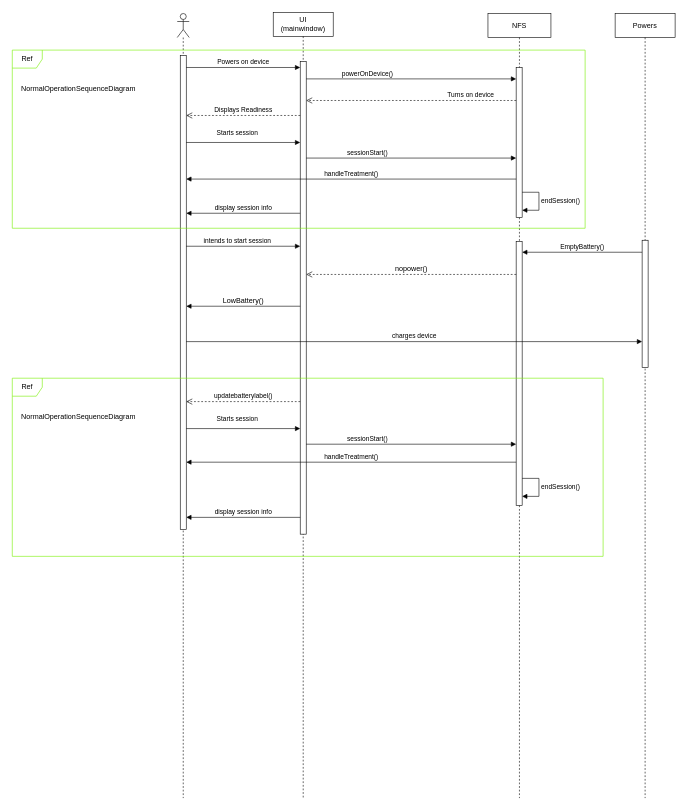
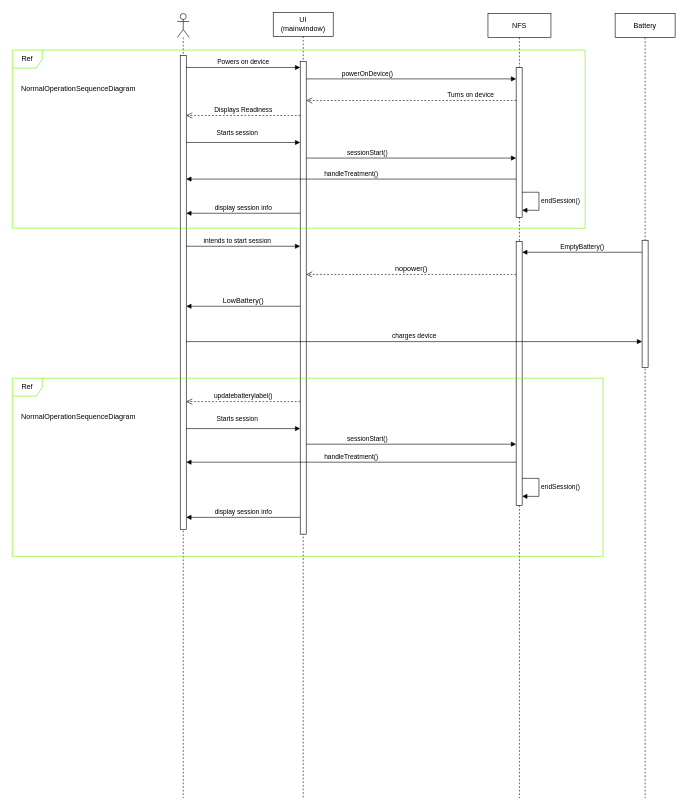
- <mxCell id="31" value="Powers" style="shape=umlLifeline;perimeter=lifelinePerimeter;whiteSpace=wrap;html=1;container=1;dropTarget=0;collapsible=0;recursiveResize=0;outlineConnect=0;portConstraint=eastwest;newEdgeStyle={&quot;curved&quot;:0,&quot;rounded&quot;:0};" parent="1" vertex="1"><mxGeometry x="1025" y="22" width="100" height="1308" as="geometry" /></mxCell>
+ <mxCell id="31" value="Battery" style="shape=umlLifeline;perimeter=lifelinePerimeter;whiteSpace=wrap;html=1;container=1;dropTarget=0;collapsible=0;recursiveResize=0;outlineConnect=0;portConstraint=eastwest;newEdgeStyle={&quot;curved&quot;:0,&quot;rounded&quot;:0};" parent="1" vertex="1"><mxGeometry x="1025" y="22" width="100" height="1308" as="geometry" /></mxCell>
